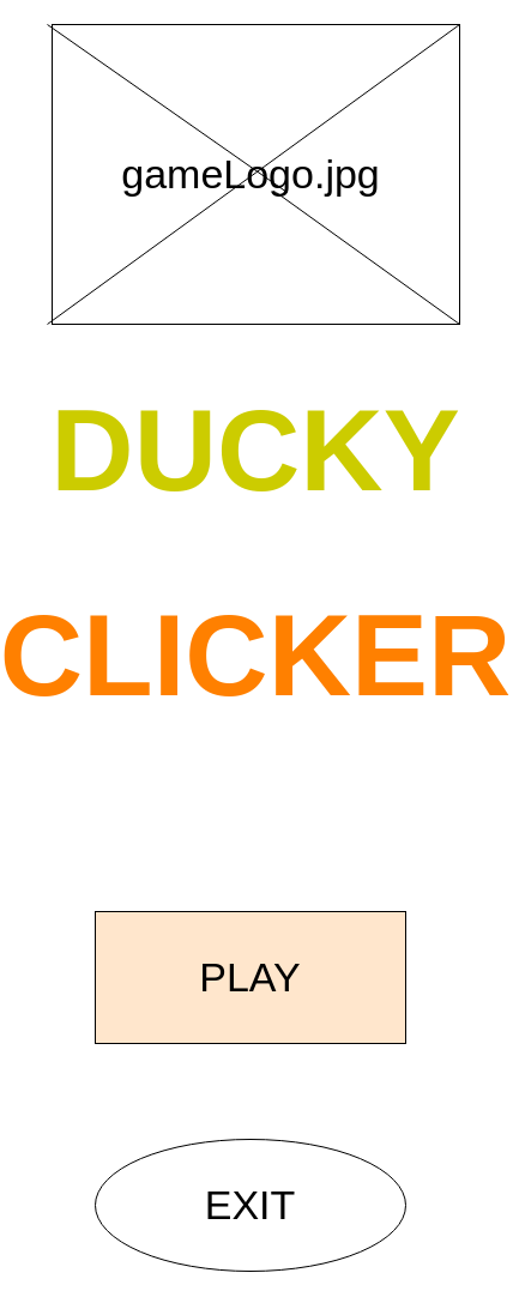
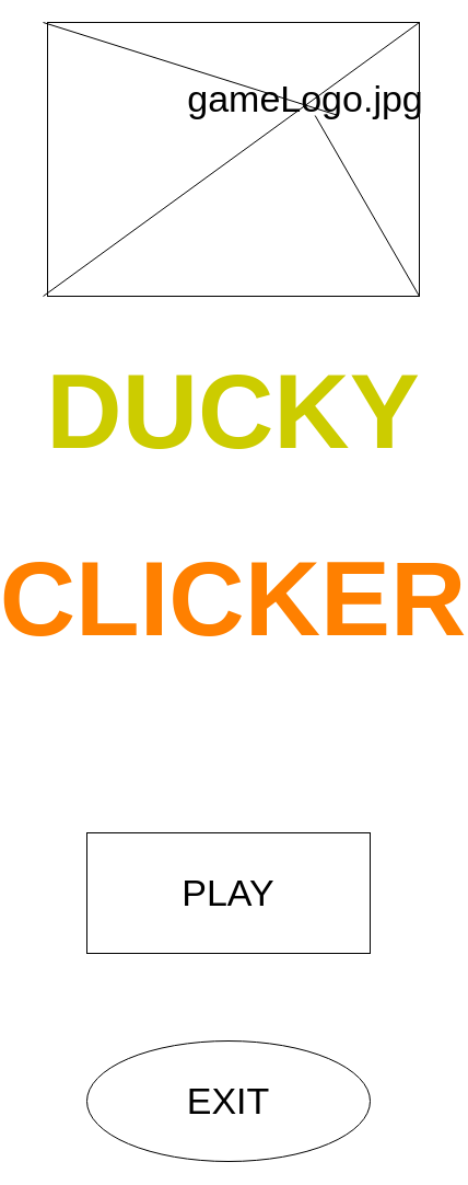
- <mxCell id="8" value="gameLogo.jpg" style="text;html=1;strokeColor=none;fillColor=none;align=center;verticalAlign=middle;whiteSpace=wrap;rounded=0;fontSize=34;fontColor=#000000;" vertex="1" parent="1"><mxGeometry x="160" y="130" width="60" height="30" as="geometry" /></mxCell>
+ <mxCell id="8" value="gameLogo.jpg" style="text;html=1;strokeColor=none;fillColor=none;align=center;verticalAlign=middle;whiteSpace=wrap;rounded=0;fontSize=34;fontColor=#000000;" vertex="1" parent="1"><mxGeometry x="230" y="75" width="60" height="30" as="geometry" /></mxCell>
- <mxCell id="9" value="PLAY" style="rounded=0;whiteSpace=wrap;html=1;fontSize=34;fontColor=#000000;fillColor=#ffe6cc;" vertex="1" parent="1"><mxGeometry x="60" y="760" width="259" height="110" as="geometry" /></mxCell>
+ <mxCell id="9" value="PLAY" style="rounded=0;whiteSpace=wrap;html=1;fontSize=34;fontColor=#000000;" vertex="1" parent="1"><mxGeometry x="60" y="760" width="259" height="110" as="geometry" /></mxCell>
